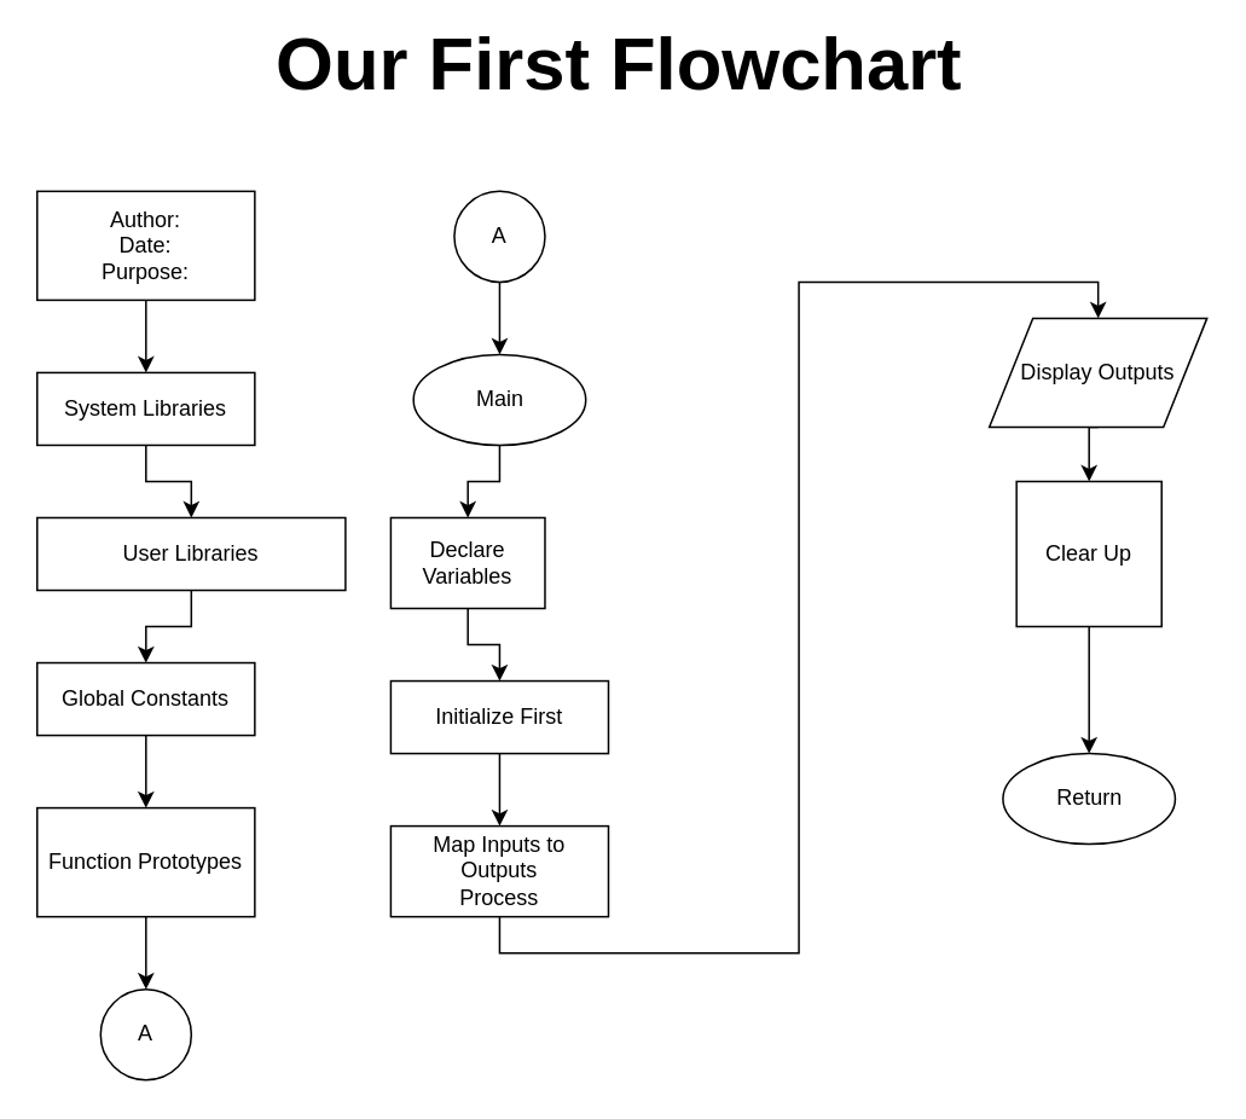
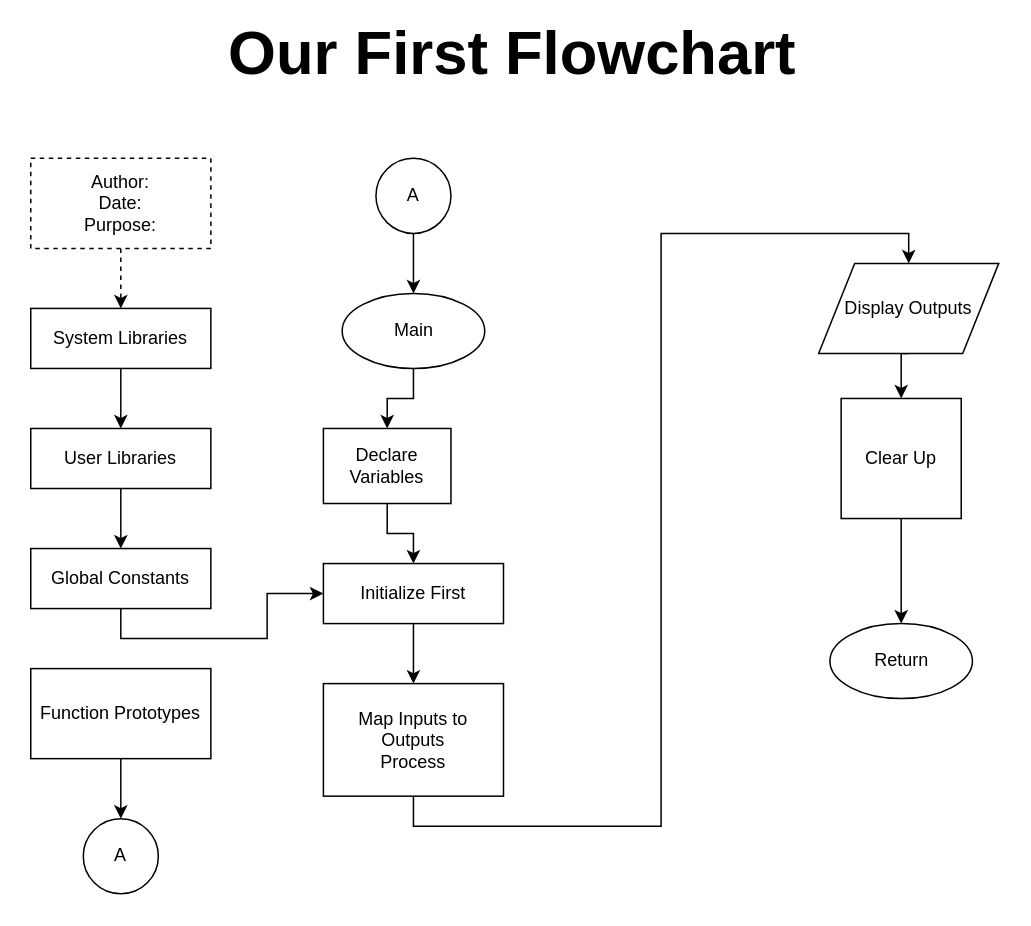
- <mxCell id="3" value="Author:&lt;br&gt;Date:&lt;br&gt;Purpose:" style="rounded=0;whiteSpace=wrap;html=1;" vertex="1" parent="1"><mxGeometry x="20" y="105" width="120" height="60" as="geometry" /></mxCell>
+ <mxCell id="3" value="Author:&lt;br&gt;Date:&lt;br&gt;Purpose:" style="rounded=0;whiteSpace=wrap;html=1;dashed=1;" vertex="1" parent="1"><mxGeometry x="20" y="105" width="120" height="60" as="geometry" /></mxCell>
- <mxCell id="2" style="edgeStyle=orthogonalEdgeStyle;rounded=0;orthogonalLoop=1;jettySize=auto;html=1;exitX=0.5;exitY=1;exitDx=0;exitDy=0;entryX=0.5;entryY=0;entryDx=0;entryDy=0;" edge="1" parent="1" source="3" target="5"><mxGeometry relative="1" as="geometry" /></mxCell>
+ <mxCell id="2" style="edgeStyle=orthogonalEdgeStyle;rounded=0;orthogonalLoop=1;jettySize=auto;html=1;exitX=0.5;exitY=1;exitDx=0;exitDy=0;entryX=0.5;entryY=0;entryDx=0;entryDy=0;dashed=1;" edge="1" parent="1" source="3" target="5"><mxGeometry relative="1" as="geometry" /></mxCell>
- <mxCell id="7" value="User Libraries&lt;br&gt;" style="rounded=0;whiteSpace=wrap;html=1;" vertex="1" parent="1"><mxGeometry x="20" y="285" width="170" height="40" as="geometry" /></mxCell>
+ <mxCell id="7" value="User Libraries&lt;br&gt;" style="rounded=0;whiteSpace=wrap;html=1;" vertex="1" parent="1"><mxGeometry x="20" y="285" width="120" height="40" as="geometry" /></mxCell>
- <mxCell id="8" style="edgeStyle=orthogonalEdgeStyle;rounded=0;orthogonalLoop=1;jettySize=auto;html=1;exitX=0.5;exitY=1;exitDx=0;exitDy=0;entryX=0.5;entryY=0;entryDx=0;entryDy=0;" edge="1" parent="1" source="9" target="11"><mxGeometry relative="1" as="geometry" /></mxCell>
+ <mxCell id="8" style="edgeStyle=orthogonalEdgeStyle;rounded=0;orthogonalLoop=1;jettySize=auto;html=1;exitX=0.5;exitY=1;exitDx=0;exitDy=0;" edge="1" parent="1" source="9" target="21"><mxGeometry relative="1" as="geometry" /></mxCell>
- <mxCell id="23" value="Map Inputs to Outputs&lt;br&gt;Process&lt;br&gt;" style="rounded=0;whiteSpace=wrap;html=1;" vertex="1" parent="1"><mxGeometry x="215" y="455" width="120" height="50" as="geometry" /></mxCell>
+ <mxCell id="23" value="Map Inputs to Outputs&lt;br&gt;Process&lt;br&gt;" style="rounded=0;whiteSpace=wrap;html=1;" vertex="1" parent="1"><mxGeometry x="215" y="455" width="120" height="75" as="geometry" /></mxCell>
